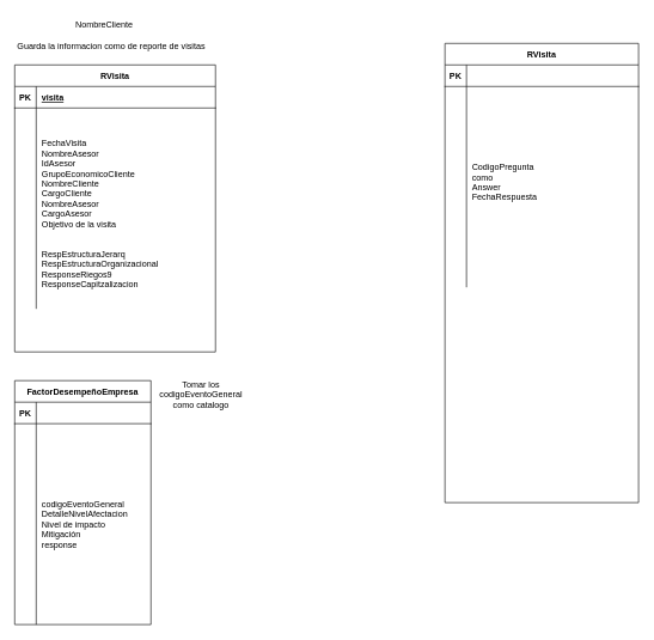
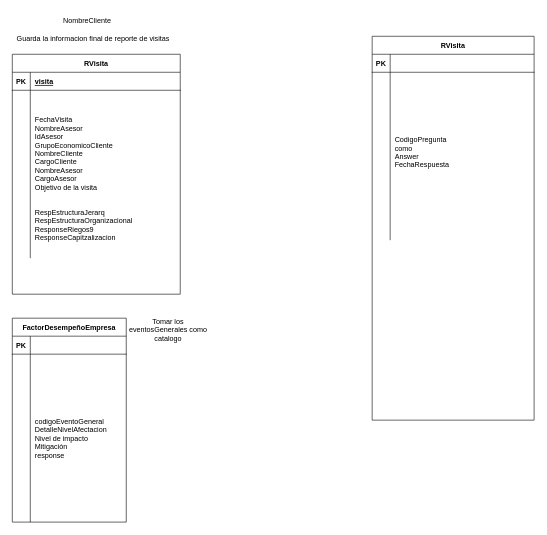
- <mxCell id="10" value="Guarda la informacion como de reporte de visitas" style="text;html=1;align=center;verticalAlign=middle;whiteSpace=wrap;rounded=0;" parent="1" vertex="1"><mxGeometry x="20" y="50" width="270" height="30" as="geometry" /></mxCell>
+ <mxCell id="10" value="Guarda la informacion final de reporte de visitas" style="text;html=1;align=center;verticalAlign=middle;whiteSpace=wrap;rounded=0;" parent="1" vertex="1"><mxGeometry x="20" y="50" width="270" height="30" as="geometry" /></mxCell>
- <mxCell id="25" value="Tomar los codigoEventoGeneral como catalogo" style="text;html=1;align=center;verticalAlign=middle;whiteSpace=wrap;rounded=0;" parent="1" vertex="1"><mxGeometry x="210" y="530" width="140" height="40" as="geometry" /></mxCell>
+ <mxCell id="25" value="Tomar los eventosGenerales como catalogo" style="text;html=1;align=center;verticalAlign=middle;whiteSpace=wrap;rounded=0;" parent="1" vertex="1"><mxGeometry x="210" y="530" width="140" height="40" as="geometry" /></mxCell>
